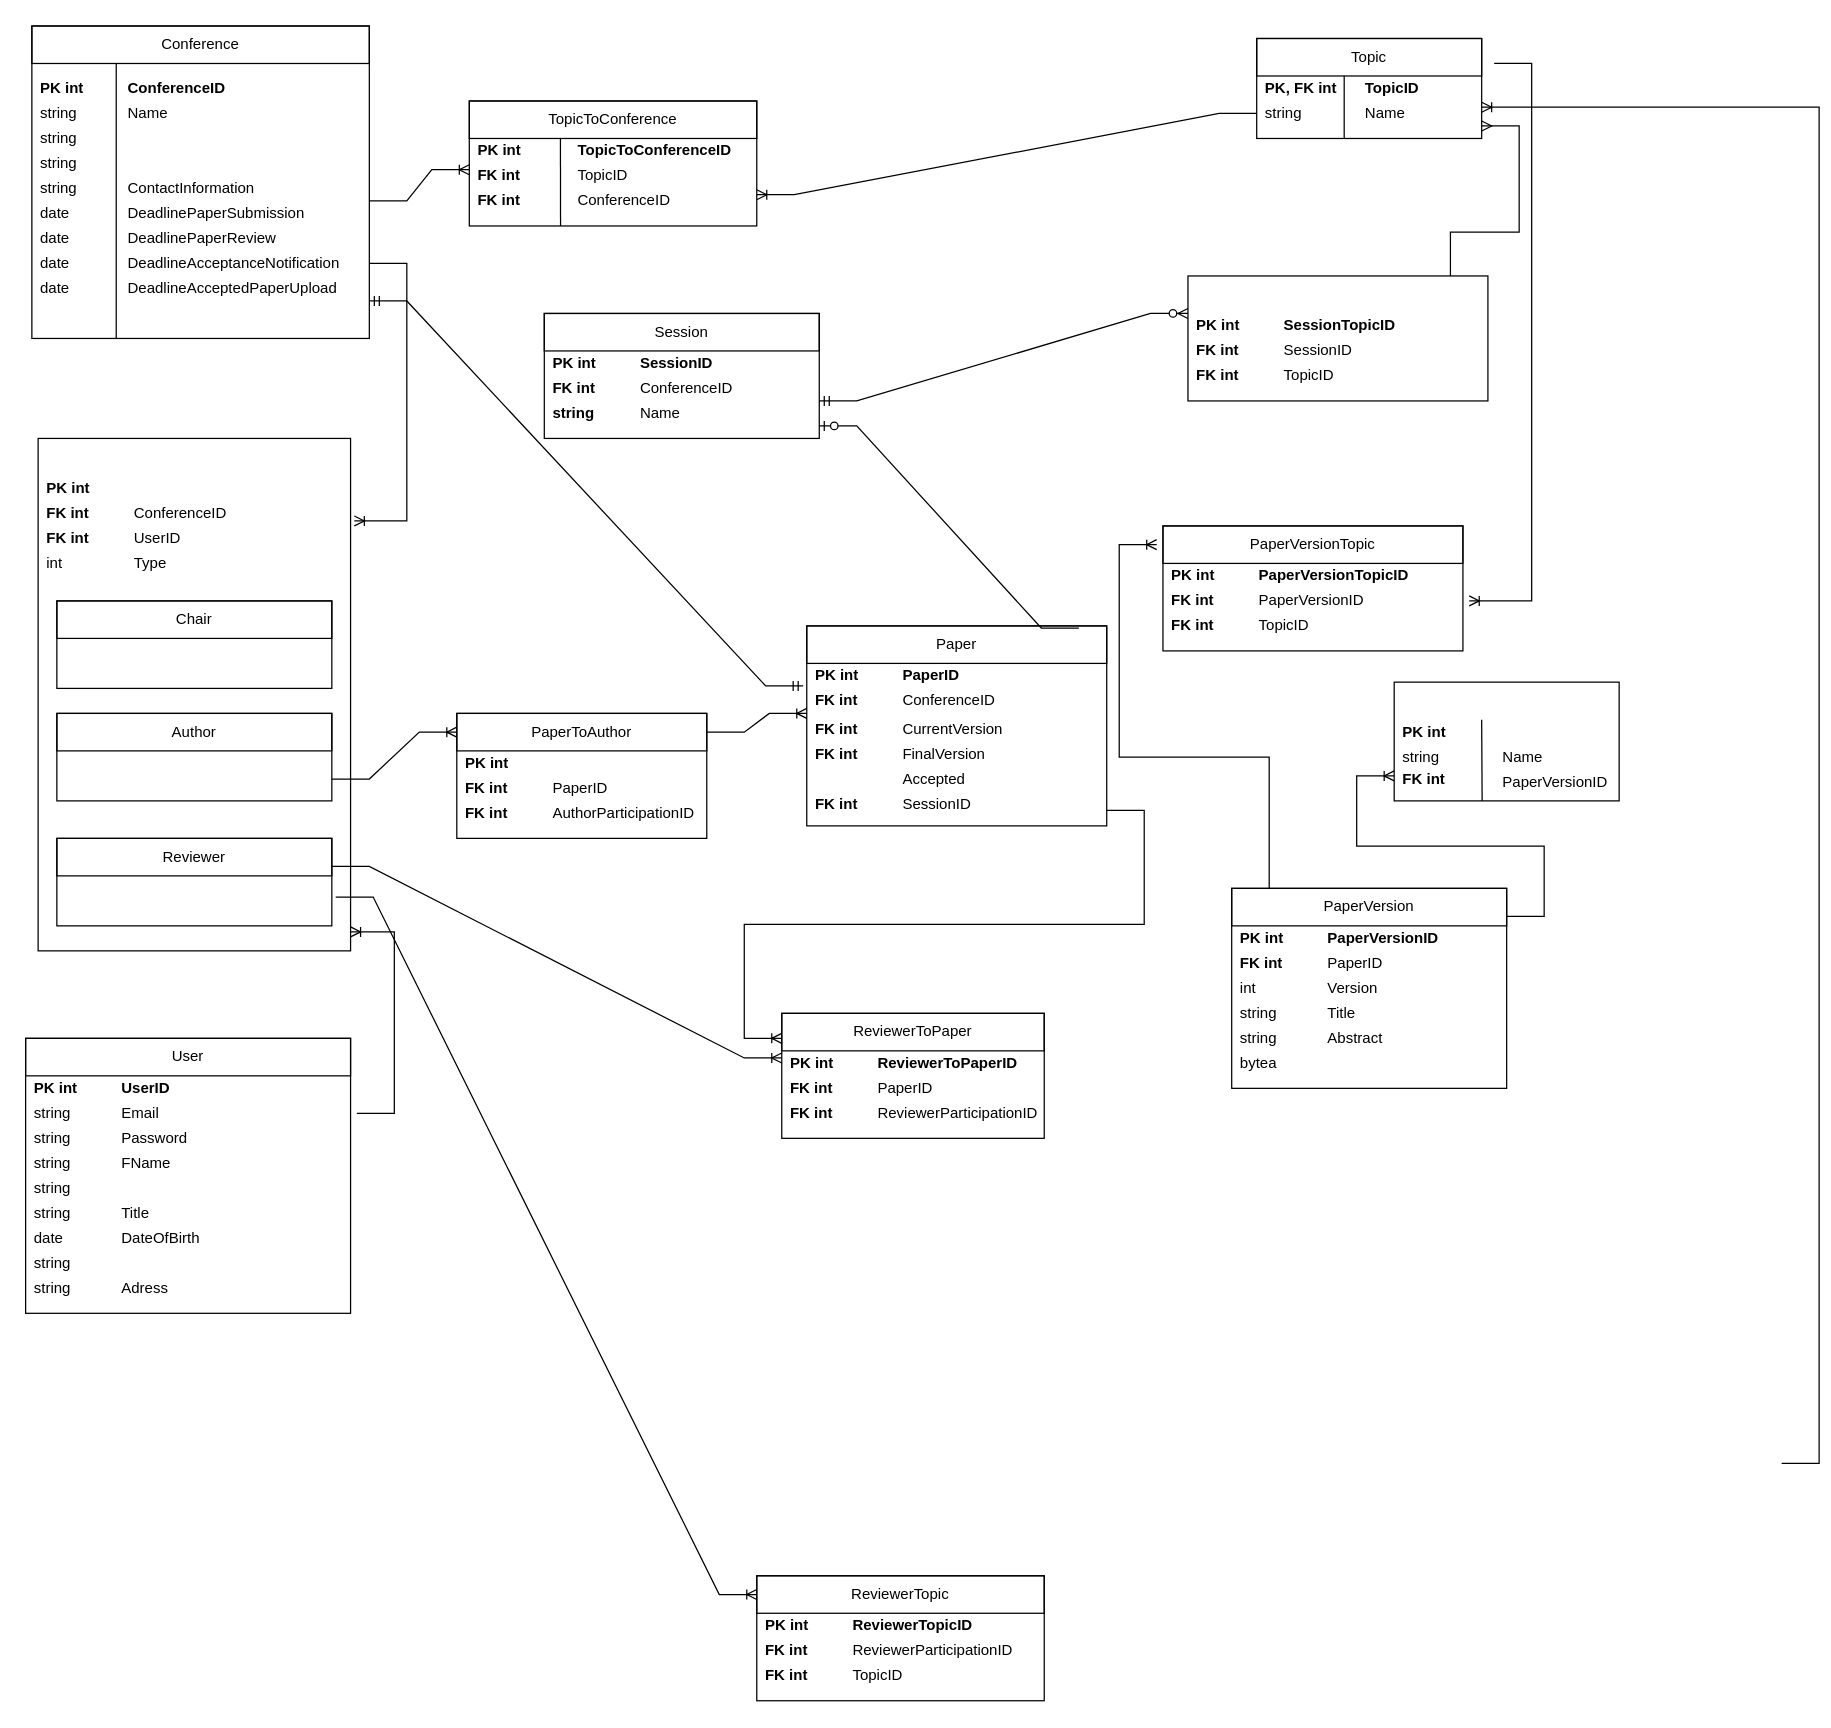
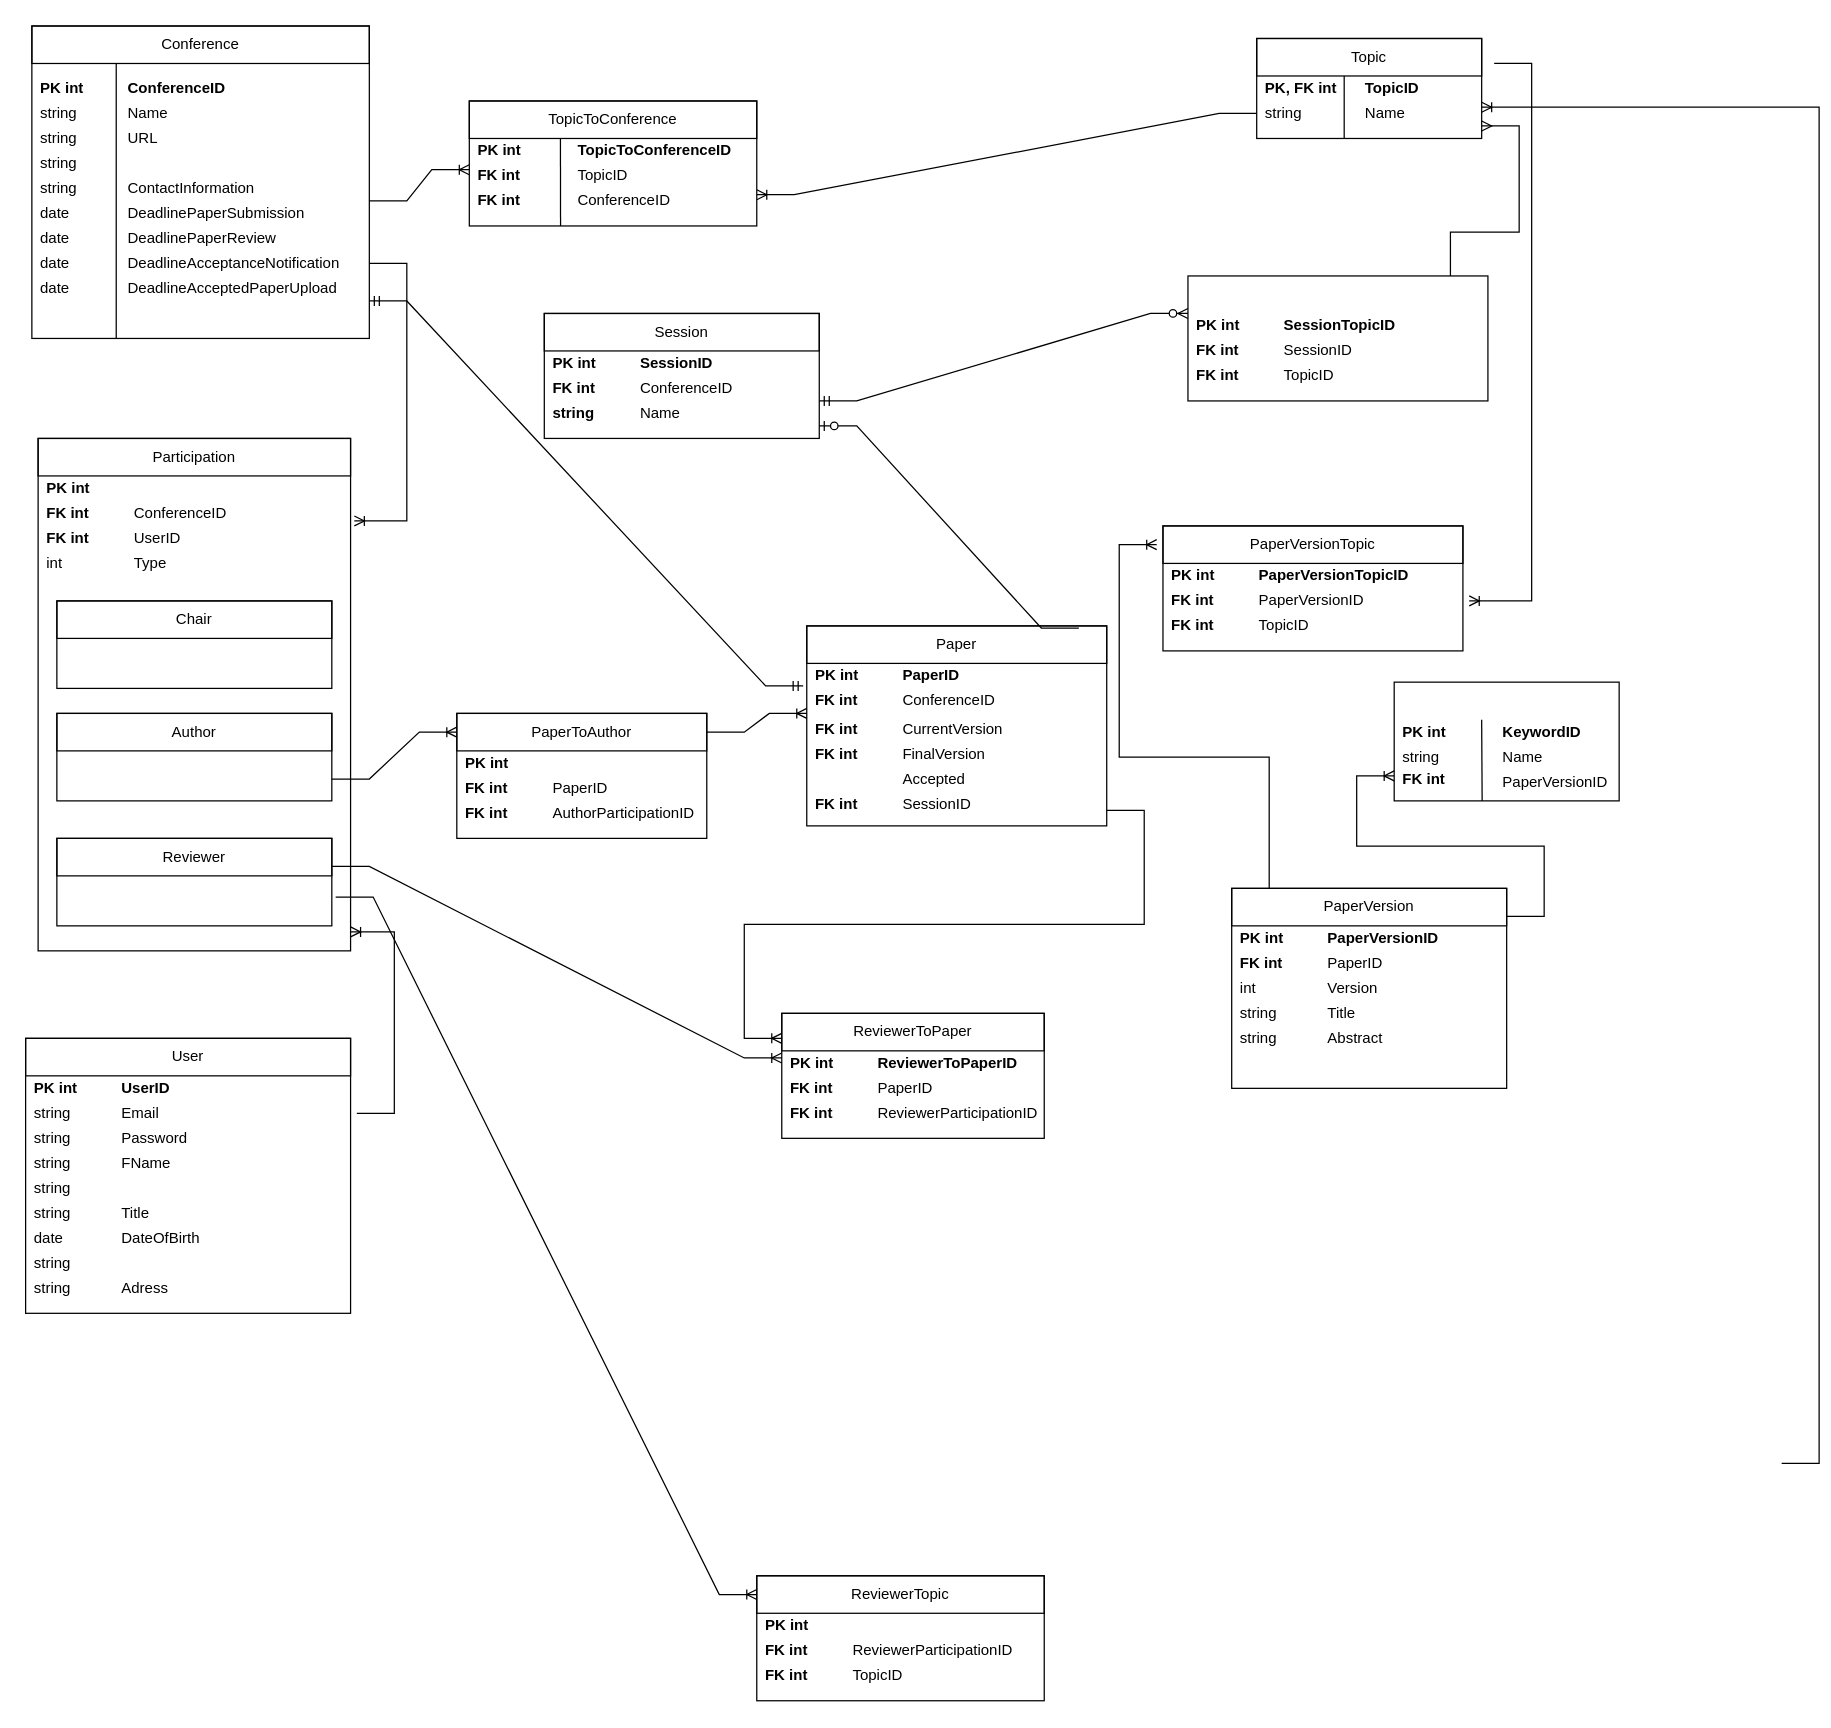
+ <mxCell id="6" value="URL" style="text;html=1;strokeColor=none;fillColor=none;align=left;verticalAlign=middle;whiteSpace=wrap;rounded=0;spacingLeft=5;" vertex="1" parent="1"><mxGeometry x="95" y="100" width="200" height="20" as="geometry" /></mxCell>
+ <mxCell id="59" value="Participation" style="text;html=1;strokeColor=default;fillColor=none;align=center;verticalAlign=middle;whiteSpace=wrap;rounded=0;" vertex="1" parent="1"><mxGeometry x="30" y="350" width="250" height="30" as="geometry" /></mxCell>
+ <mxCell id="140" value="KeywordID" style="text;html=1;strokeColor=none;fillColor=none;align=left;verticalAlign=middle;whiteSpace=wrap;rounded=0;spacingLeft=5;fontStyle=1" vertex="1" parent="1"><mxGeometry x="1195" y="575" width="100" height="20" as="geometry" /></mxCell>
- <mxCell id="157" value="bytea" style="text;html=1;strokeColor=none;fillColor=none;align=left;verticalAlign=middle;whiteSpace=wrap;rounded=0;spacingLeft=5;fontStyle=0" vertex="1" parent="1"><mxGeometry x="985" y="840" width="70" height="20" as="geometry" /></mxCell>
- <mxCell id="77" value="ReviewerTopicID" style="text;html=1;strokeColor=none;fillColor=none;align=left;verticalAlign=middle;whiteSpace=wrap;rounded=0;spacingLeft=5;fontStyle=1" vertex="1" parent="1"><mxGeometry x="675" y="1290" width="150" height="20" as="geometry" /></mxCell>
